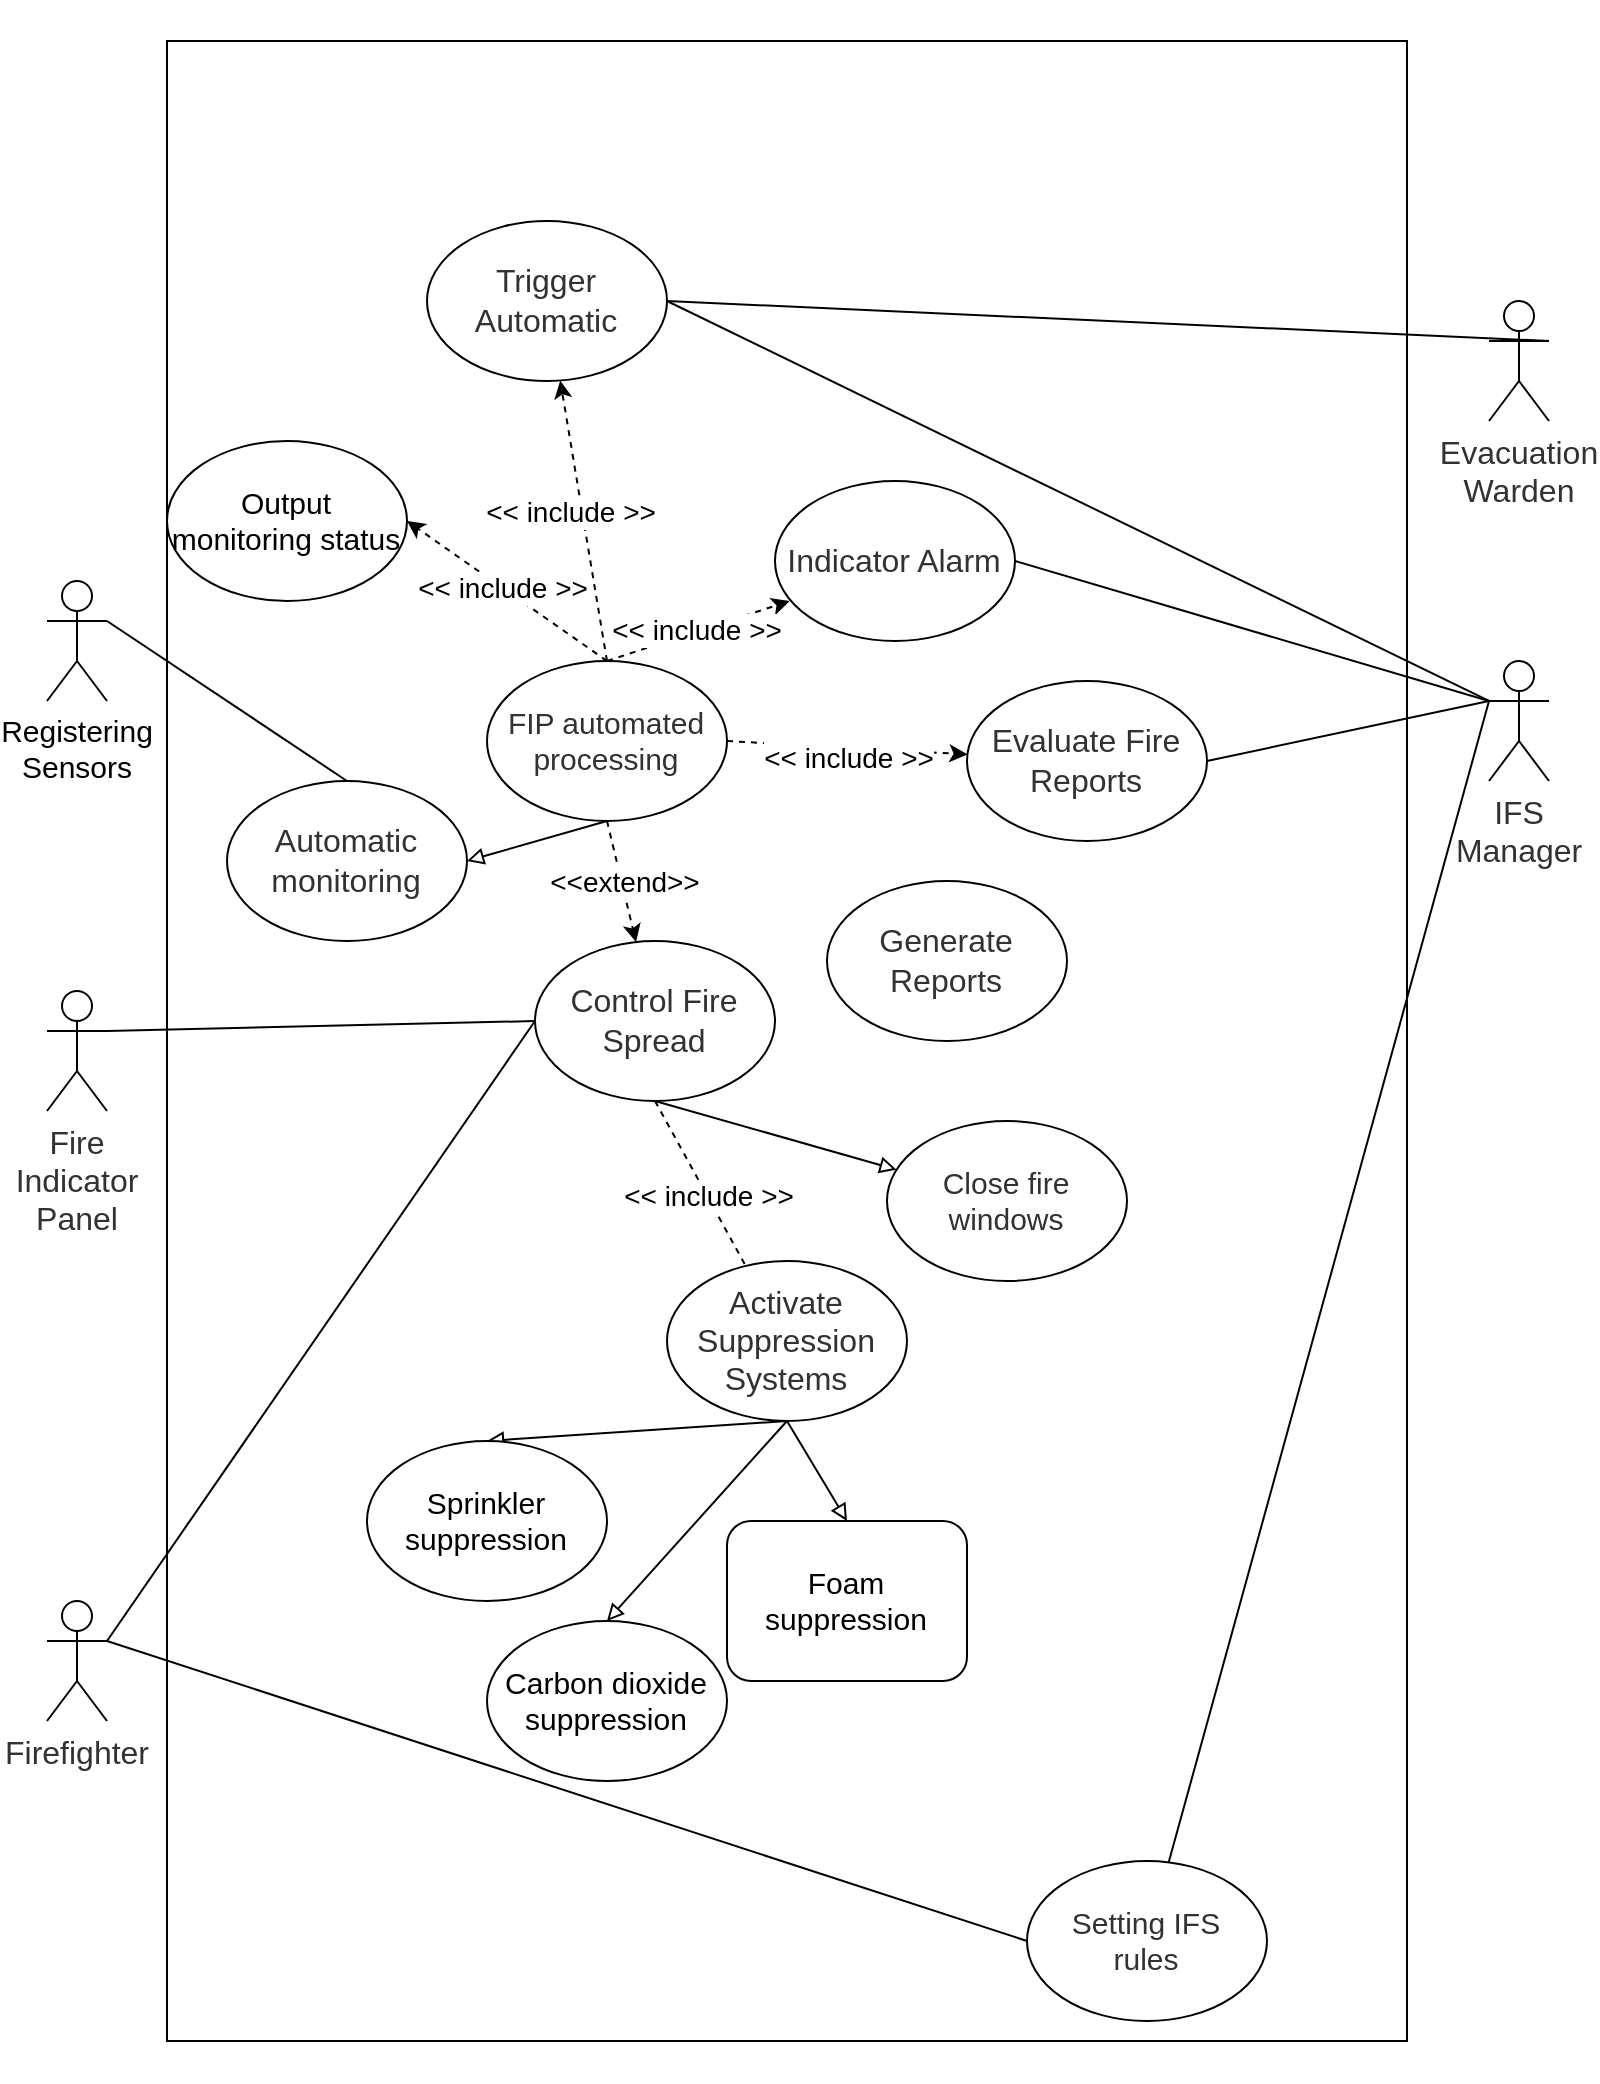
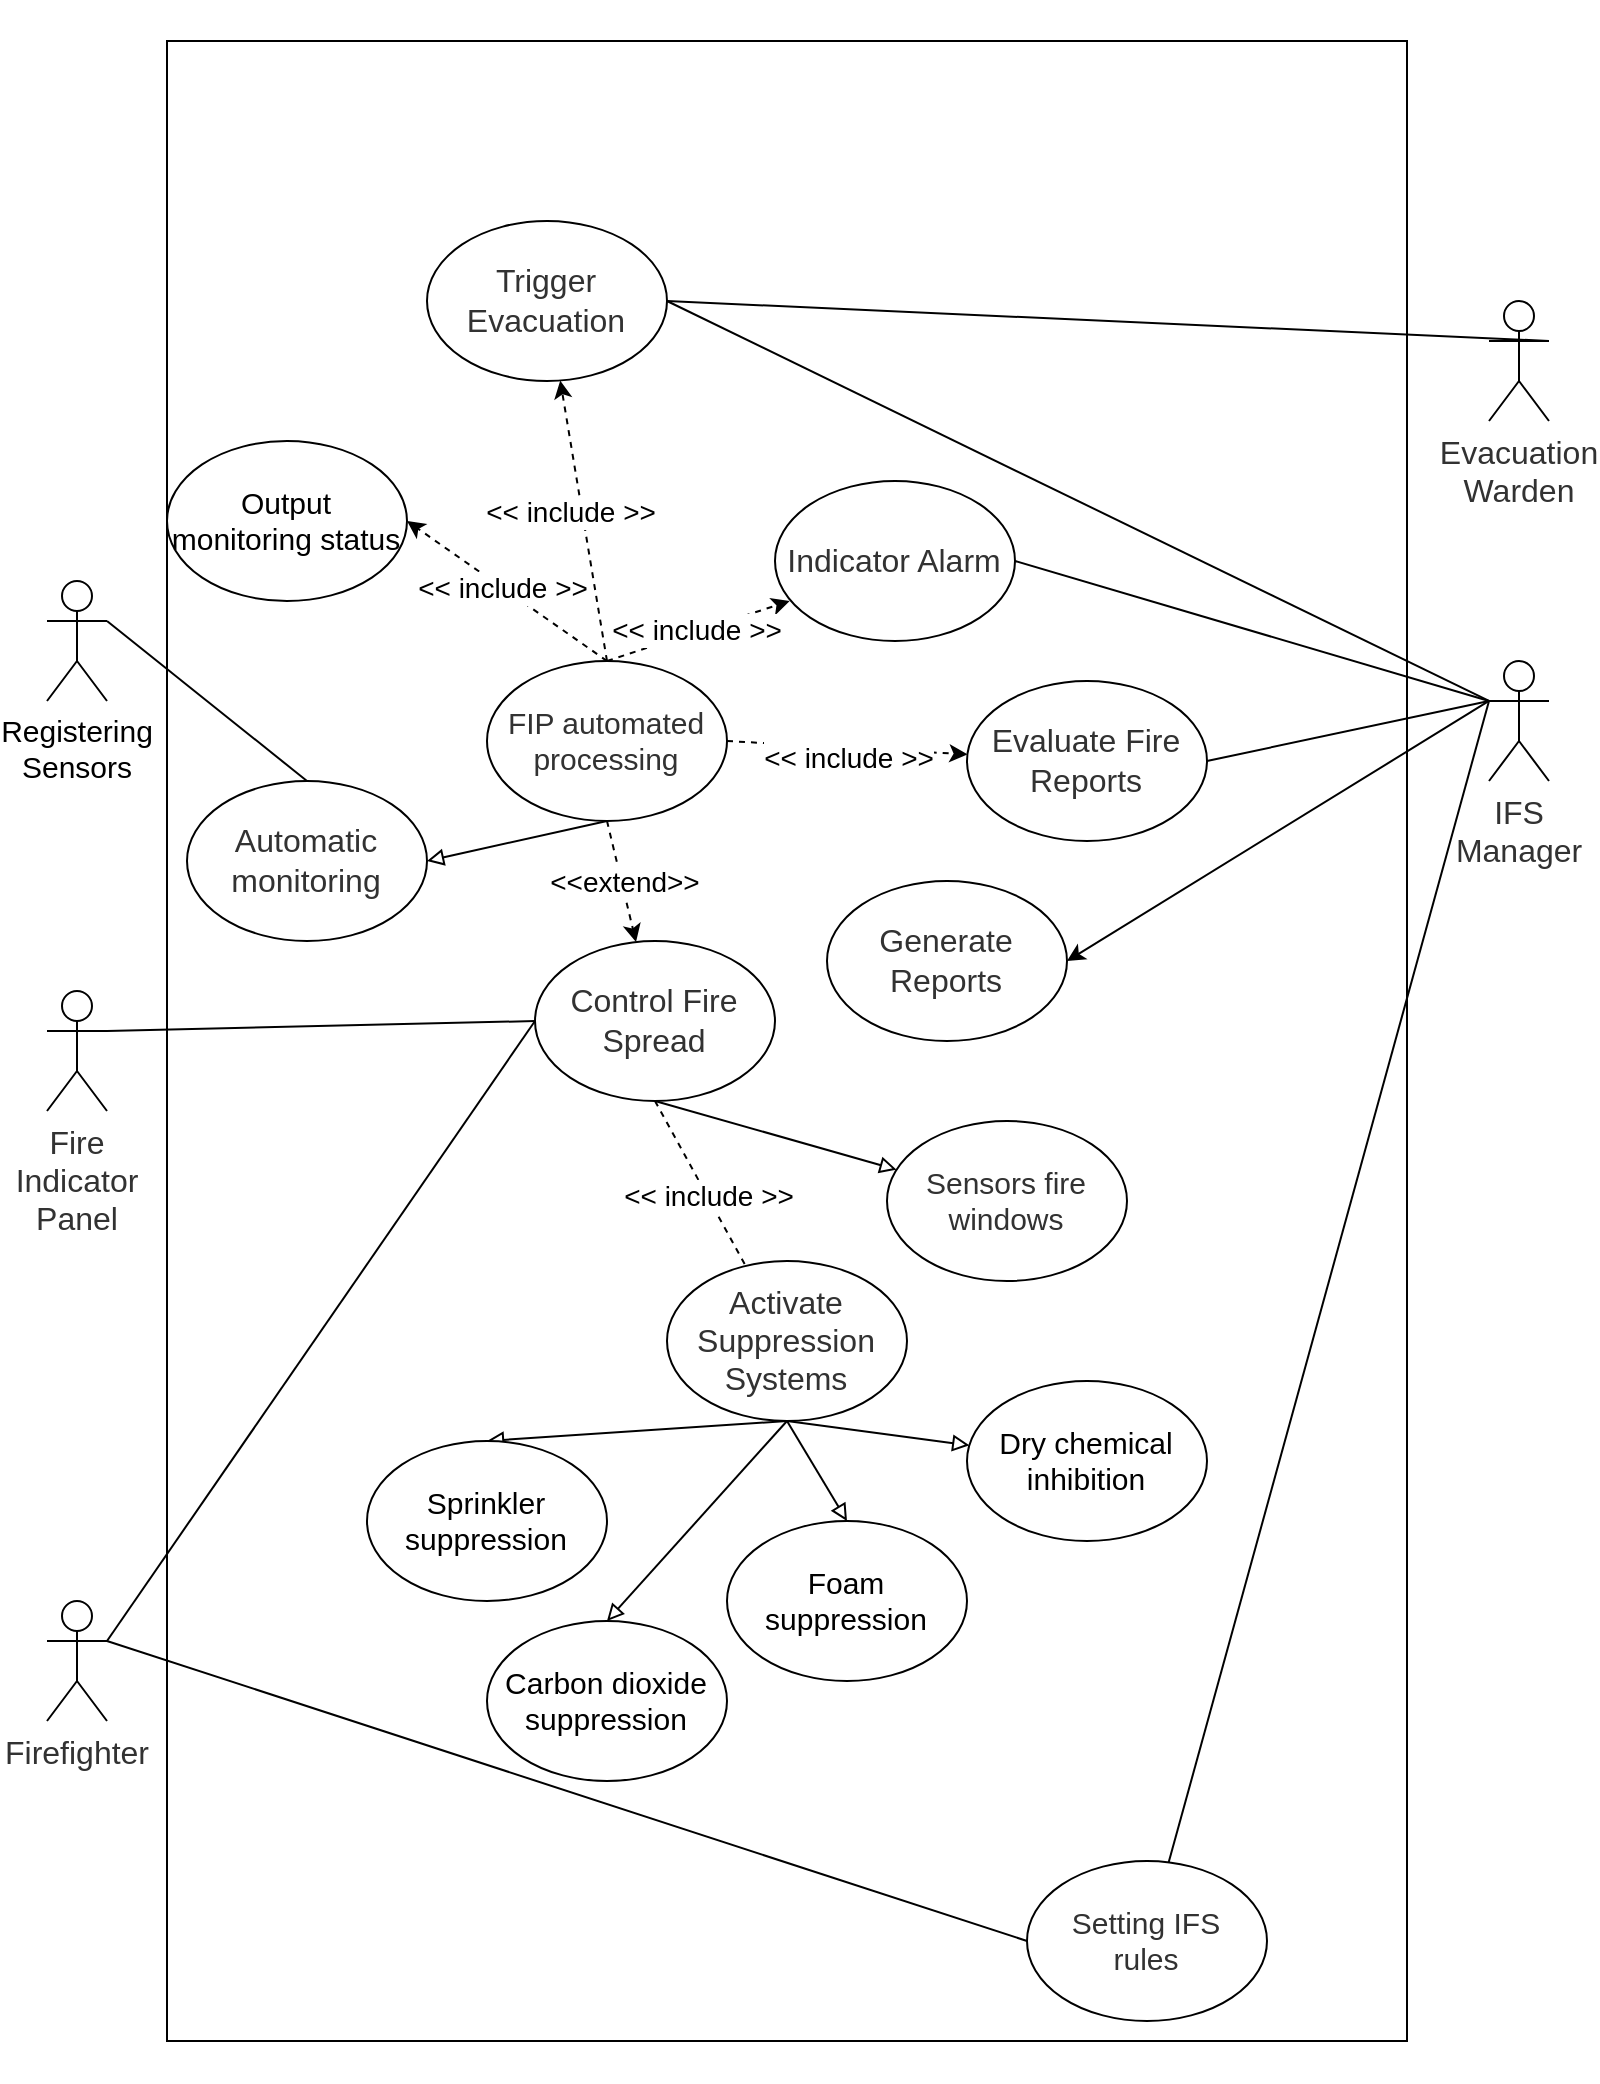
- <mxCell id="15" value="&lt;span style=&quot;color: rgb(50, 50, 50); font-family: &amp;quot;Microsoft YaHei&amp;quot;, 微软雅黑, Arial; font-size: 16px; background-color: rgba(255, 255, 255, 0.01);&quot;&gt;Trigger Automatic&lt;/span&gt;" style="ellipse;whiteSpace=wrap;html=1;" parent="1" vertex="1"><mxGeometry x="210" y="110" width="120" height="80" as="geometry" /></mxCell>
+ <mxCell id="15" value="&lt;span style=&quot;color: rgb(50, 50, 50); font-family: &amp;quot;Microsoft YaHei&amp;quot;, 微软雅黑, Arial; font-size: 16px; background-color: rgba(255, 255, 255, 0.01);&quot;&gt;Trigger Evacuation&lt;/span&gt;" style="ellipse;whiteSpace=wrap;html=1;" parent="1" vertex="1"><mxGeometry x="210" y="110" width="120" height="80" as="geometry" /></mxCell>
+ <mxCell id="10" style="rounded=0;orthogonalLoop=1;jettySize=auto;html=1;exitX=0;exitY=0.333;exitDx=0;exitDy=0;exitPerimeter=0;entryX=1;entryY=0.5;entryDx=0;entryDy=0;" parent="1" source="12" target="42" edge="1"><mxGeometry relative="1" as="geometry" /></mxCell>
- <mxCell id="33" value="&lt;font face=&quot;Microsoft YaHei, 微软雅黑, Arial&quot; color=&quot;#323232&quot;&gt;&lt;span style=&quot;font-size: 16px;&quot;&gt;Automatic monitoring&lt;/span&gt;&lt;/font&gt;" style="ellipse;whiteSpace=wrap;html=1;" parent="1" vertex="1"><mxGeometry x="110" y="390" width="120" height="80" as="geometry" /></mxCell>
+ <mxCell id="33" value="&lt;font face=&quot;Microsoft YaHei, 微软雅黑, Arial&quot; color=&quot;#323232&quot;&gt;&lt;span style=&quot;font-size: 16px;&quot;&gt;Automatic monitoring&lt;/span&gt;&lt;/font&gt;" style="ellipse;whiteSpace=wrap;html=1;" parent="1" vertex="1"><mxGeometry x="90" y="390" width="120" height="80" as="geometry" /></mxCell>
- <mxCell id="39" value="&lt;span style=&quot;color: rgb(50, 50, 50); font-family: &amp;quot;Microsoft YaHei&amp;quot;, 微软雅黑, Arial; font-size: 15px; background-color: rgba(255, 255, 255, 0.01);&quot;&gt;Close fire windows&lt;/span&gt;" style="ellipse;whiteSpace=wrap;html=1;" parent="1" vertex="1"><mxGeometry x="440" y="560" width="120" height="80" as="geometry" /></mxCell>
+ <mxCell id="39" value="&lt;span style=&quot;color: rgb(50, 50, 50); font-family: &amp;quot;Microsoft YaHei&amp;quot;, 微软雅黑, Arial; font-size: 15px; background-color: rgba(255, 255, 255, 0.01);&quot;&gt;Sensors fire windows&lt;/span&gt;" style="ellipse;whiteSpace=wrap;html=1;" parent="1" vertex="1"><mxGeometry x="440" y="560" width="120" height="80" as="geometry" /></mxCell>
+ <mxCell id="37" style="rounded=0;orthogonalLoop=1;jettySize=auto;html=1;exitX=0.5;exitY=1;exitDx=0;exitDy=0;endArrow=block;endFill=0;" edge="1" parent="1" source="38" target="46"><mxGeometry relative="1" as="geometry" /></mxCell>
+ <mxCell id="46" value="&lt;font style=&quot;font-size: 15px;&quot;&gt;Dry chemical inhibition&lt;/font&gt;" style="ellipse;whiteSpace=wrap;html=1;" vertex="1" parent="1"><mxGeometry x="480" y="690" width="120" height="80" as="geometry" /></mxCell>
- <mxCell id="45" value="&lt;font style=&quot;font-size: 15px;&quot;&gt;Foam suppression&lt;/font&gt;" style="whiteSpace=wrap;html=1;rounded=1;" vertex="1" parent="1"><mxGeometry x="360" y="760" width="120" height="80" as="geometry" /></mxCell>
+ <mxCell id="45" value="&lt;font style=&quot;font-size: 15px;&quot;&gt;Foam suppression&lt;/font&gt;" style="ellipse;whiteSpace=wrap;html=1;" vertex="1" parent="1"><mxGeometry x="360" y="760" width="120" height="80" as="geometry" /></mxCell>
